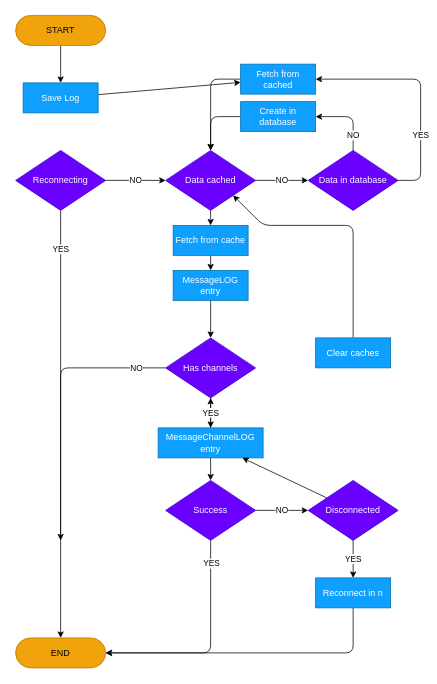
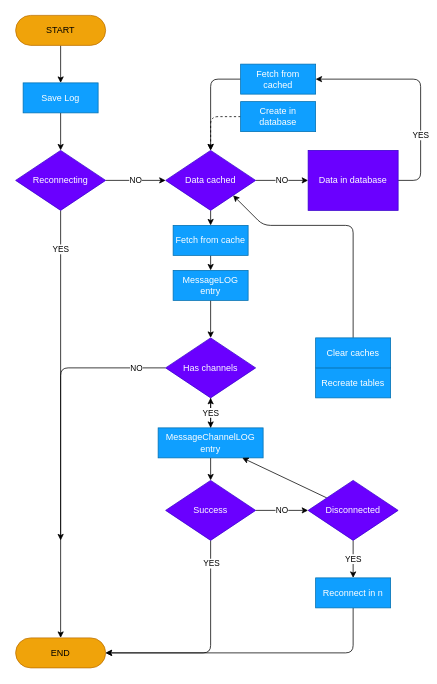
- <mxCell id="5" value="" style="edgeStyle=none;html=1;" edge="1" parent="1" source="6" target="21"><mxGeometry relative="1" as="geometry" /></mxCell>
+ <mxCell id="5" value="" style="edgeStyle=none;html=1;" edge="1" parent="1" source="6" target="9"><mxGeometry relative="1" as="geometry" /></mxCell>
- <mxCell id="10" style="edgeStyle=none;html=1;entryX=0.5;entryY=0;entryDx=0;entryDy=0;" edge="1" parent="1" source="11" target="14"><mxGeometry relative="1" as="geometry"><Array as="points"><mxPoint x="280" y="155" /></Array></mxGeometry></mxCell>
+ <mxCell id="10" style="edgeStyle=none;html=1;entryX=0.5;entryY=0;entryDx=0;entryDy=0;dashed=1;" edge="1" parent="1" source="11" target="14"><mxGeometry relative="1" as="geometry"><Array as="points"><mxPoint x="280" y="155" /></Array></mxGeometry></mxCell>
- <mxCell id="16" value="NO" style="edgeStyle=none;html=1;exitX=0.5;exitY=0;exitDx=0;exitDy=0;entryX=1;entryY=0.5;entryDx=0;entryDy=0;" edge="1" parent="1" source="17" target="11"><mxGeometry x="-0.579" relative="1" as="geometry"><Array as="points"><mxPoint x="470" y="155" /></Array><mxPoint as="offset" /></mxGeometry></mxCell>
- <mxCell id="17" value="Data in database" style="rhombus;whiteSpace=wrap;html=1;fillColor=#6a00ff;fontColor=#ffffff;strokeColor=#3700CC;" vertex="1" parent="1"><mxGeometry x="410" y="200" width="120" height="80" as="geometry" /></mxCell>
+ <mxCell id="17" value="Data in database" style="whiteSpace=wrap;html=1;fillColor=#6a00ff;fontColor=#ffffff;strokeColor=#3700CC;rounded=0;" vertex="1" parent="1"><mxGeometry x="410" y="200" width="120" height="80" as="geometry" /></mxCell>
+ <mxCell id="39" value="Recreate tables" style="rounded=0;whiteSpace=wrap;html=1;fillColor=#0F9FFF;fontColor=#ffffff;strokeColor=#006EAF;" vertex="1" parent="1"><mxGeometry x="420" y="490" width="100" height="40" as="geometry" /></mxCell>
